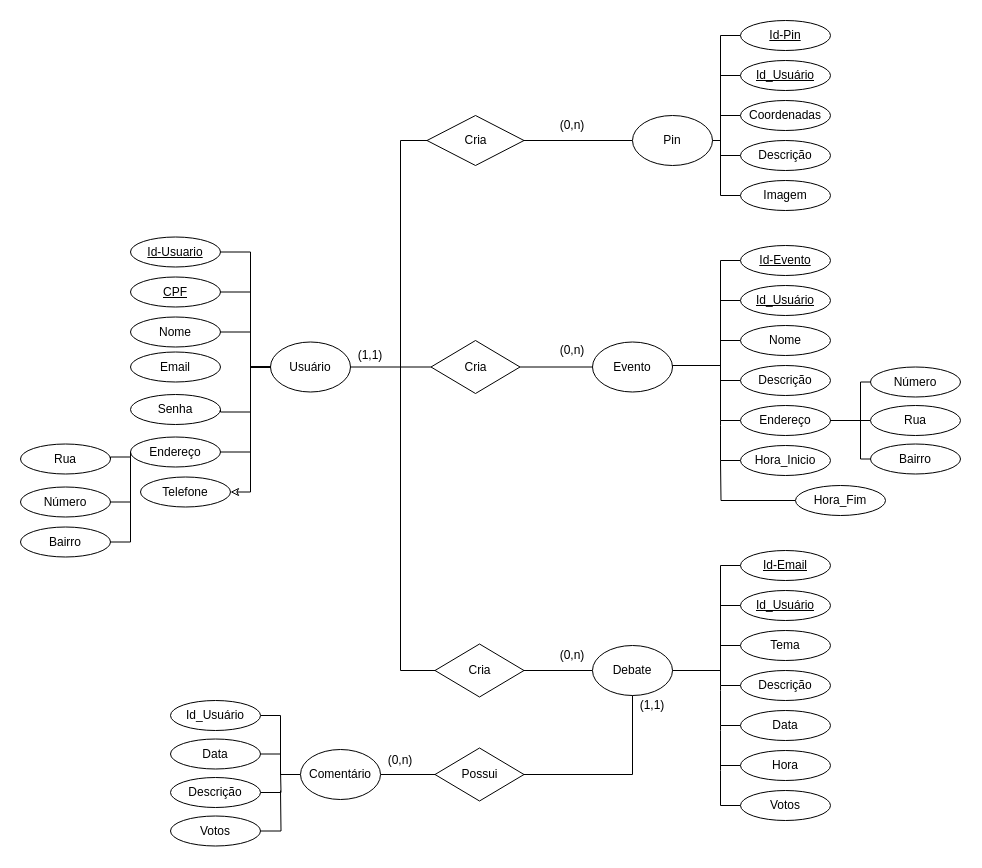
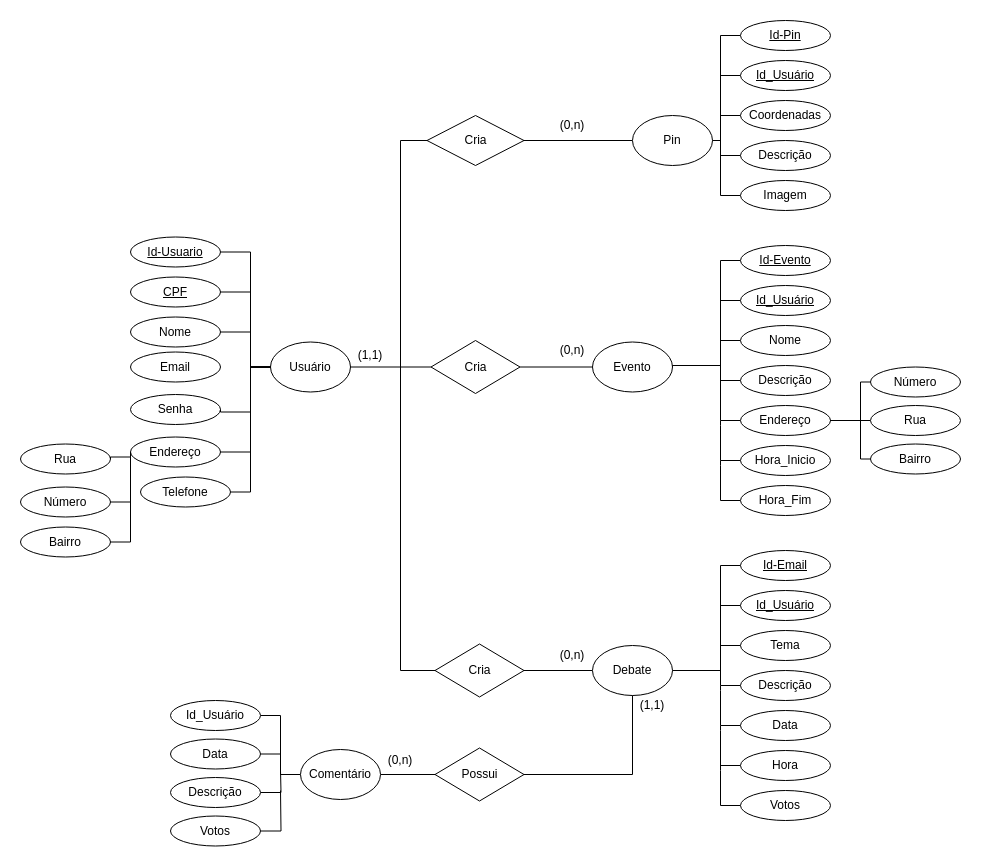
- <mxCell id="18" value="" style="edgeStyle=orthogonalEdgeStyle;rounded=0;orthogonalLoop=1;jettySize=auto;html=1;endArrow=classic;endFill=0;exitX=0;exitY=0.5;exitDx=0;exitDy=0;entryX=1;entryY=0.5;entryDx=0;entryDy=0;" edge="1" parent="1" source="3" target="21"><mxGeometry relative="1" as="geometry"><mxPoint x="281" y="506.5" as="sourcePoint" /><mxPoint x="340" y="526.5" as="targetPoint" /><Array as="points"><mxPoint x="250" y="366.5" /><mxPoint x="250" y="491.5" /></Array></mxGeometry></mxCell>
+ <mxCell id="18" value="" style="edgeStyle=orthogonalEdgeStyle;rounded=0;orthogonalLoop=1;jettySize=auto;html=1;endArrow=none;endFill=0;exitX=0;exitY=0.5;exitDx=0;exitDy=0;entryX=1;entryY=0.5;entryDx=0;entryDy=0;" edge="1" parent="1" source="3" target="21"><mxGeometry relative="1" as="geometry"><mxPoint x="281" y="506.5" as="sourcePoint" /><mxPoint x="340" y="526.5" as="targetPoint" /><Array as="points"><mxPoint x="250" y="366.5" /><mxPoint x="250" y="491.5" /></Array></mxGeometry></mxCell>
- <mxCell id="62" value="Hora_Fim" style="ellipse;whiteSpace=wrap;html=1;direction=west;" vertex="1" parent="1"><mxGeometry x="795" y="485" width="90" height="30" as="geometry" /></mxCell>
+ <mxCell id="62" value="Hora_Fim" style="ellipse;whiteSpace=wrap;html=1;direction=west;" vertex="1" parent="1"><mxGeometry x="740" y="485" width="90" height="30" as="geometry" /></mxCell>
